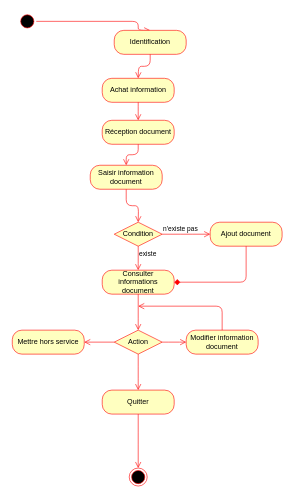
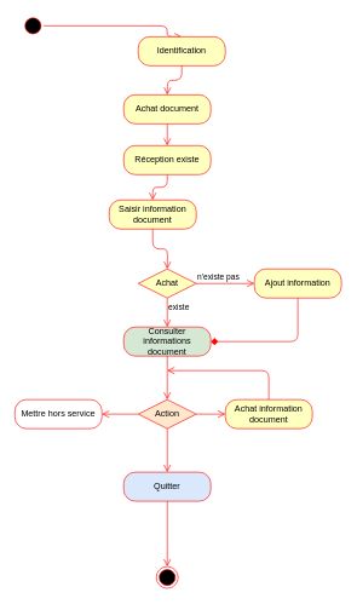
- <mxCell id="8" value="Achat information" style="rounded=1;whiteSpace=wrap;html=1;arcSize=40;fontColor=#000000;fillColor=#ffffc0;strokeColor=#ff0000;" vertex="1" parent="1"><mxGeometry x="170" y="130" width="120" height="40" as="geometry" /></mxCell>
+ <mxCell id="8" value="Achat document" style="rounded=1;whiteSpace=wrap;html=1;arcSize=40;fontColor=#000000;fillColor=#ffffc0;strokeColor=#ff0000;" vertex="1" parent="1"><mxGeometry x="170" y="130" width="120" height="40" as="geometry" /></mxCell>
- <mxCell id="2" value="Réception document" style="rounded=1;whiteSpace=wrap;html=1;arcSize=40;fontColor=#000000;fillColor=#ffffc0;strokeColor=#ff0000;" vertex="1" parent="1"><mxGeometry x="170" y="200" width="120" height="40" as="geometry" /></mxCell>
+ <mxCell id="2" value="Réception existe" style="rounded=1;whiteSpace=wrap;html=1;arcSize=40;fontColor=#000000;fillColor=#ffffc0;strokeColor=#ff0000;" vertex="1" parent="1"><mxGeometry x="170" y="200" width="120" height="40" as="geometry" /></mxCell>
- <mxCell id="10" value="Condition" style="rhombus;whiteSpace=wrap;html=1;fillColor=#ffffc0;strokeColor=#ff0000;" vertex="1" parent="1"><mxGeometry x="190" y="370" width="80" height="40" as="geometry" /></mxCell>
+ <mxCell id="10" value="Achat" style="rhombus;whiteSpace=wrap;html=1;fillColor=#ffffc0;strokeColor=#ff0000;" vertex="1" parent="1"><mxGeometry x="190" y="370" width="80" height="40" as="geometry" /></mxCell>
- <mxCell id="13" value="Ajout document" style="rounded=1;whiteSpace=wrap;html=1;arcSize=40;fontColor=#000000;fillColor=#ffffc0;strokeColor=#ff0000;" vertex="1" parent="1"><mxGeometry x="350" y="370" width="120" height="40" as="geometry" /></mxCell>
+ <mxCell id="13" value="Ajout information" style="rounded=1;whiteSpace=wrap;html=1;arcSize=40;fontColor=#000000;fillColor=#ffffc0;strokeColor=#ff0000;" vertex="1" parent="1"><mxGeometry x="350" y="370" width="120" height="40" as="geometry" /></mxCell>
- <mxCell id="15" value="Consulter informations document" style="rounded=1;whiteSpace=wrap;html=1;arcSize=40;fontColor=#000000;fillColor=#ffffc0;strokeColor=#ff0000;" vertex="1" parent="1"><mxGeometry x="170" y="450" width="120" height="40" as="geometry" /></mxCell>
+ <mxCell id="15" value="Consulter informations document" style="rounded=1;whiteSpace=wrap;html=1;arcSize=40;fontColor=#000000;fillColor=#d5e8d4;strokeColor=#ff0000;" vertex="1" parent="1"><mxGeometry x="170" y="450" width="120" height="40" as="geometry" /></mxCell>
- <mxCell id="22" value="Mettre hors service" style="rounded=1;whiteSpace=wrap;html=1;arcSize=40;fontColor=#000000;fillColor=#ffffc0;strokeColor=#ff0000;" vertex="1" parent="1"><mxGeometry x="20" y="550" width="120" height="40" as="geometry" /></mxCell>
+ <mxCell id="22" value="Mettre hors service" style="rounded=1;whiteSpace=wrap;html=1;arcSize=40;fontColor=#000000;fillColor=#ffffff;strokeColor=#ff0000;" vertex="1" parent="1"><mxGeometry x="20" y="550" width="120" height="40" as="geometry" /></mxCell>
- <mxCell id="17" value="Action" style="rhombus;whiteSpace=wrap;html=1;fillColor=#ffffc0;strokeColor=#ff0000;" vertex="1" parent="1"><mxGeometry x="190" y="550" width="80" height="40" as="geometry" /></mxCell>
+ <mxCell id="17" value="Action" style="rhombus;whiteSpace=wrap;html=1;fillColor=#ffe6cc;strokeColor=#ff0000;" vertex="1" parent="1"><mxGeometry x="190" y="550" width="80" height="40" as="geometry" /></mxCell>
- <mxCell id="20" value="Modifier information document" style="rounded=1;whiteSpace=wrap;html=1;arcSize=40;fontColor=#000000;fillColor=#ffffc0;strokeColor=#ff0000;" vertex="1" parent="1"><mxGeometry x="310" y="550" width="120" height="40" as="geometry" /></mxCell>
+ <mxCell id="20" value="Achat information document" style="rounded=1;whiteSpace=wrap;html=1;arcSize=40;fontColor=#000000;fillColor=#ffffc0;strokeColor=#ff0000;" vertex="1" parent="1"><mxGeometry x="310" y="550" width="120" height="40" as="geometry" /></mxCell>
- <mxCell id="24" value="Quitter" style="rounded=1;whiteSpace=wrap;html=1;arcSize=40;fontColor=#000000;fillColor=#ffffc0;strokeColor=#ff0000;" vertex="1" parent="1"><mxGeometry x="170" y="650" width="120" height="40" as="geometry" /></mxCell>
+ <mxCell id="24" value="Quitter" style="rounded=1;whiteSpace=wrap;html=1;arcSize=40;fontColor=#000000;fillColor=#dae8fc;strokeColor=#ff0000;" vertex="1" parent="1"><mxGeometry x="170" y="650" width="120" height="40" as="geometry" /></mxCell>
